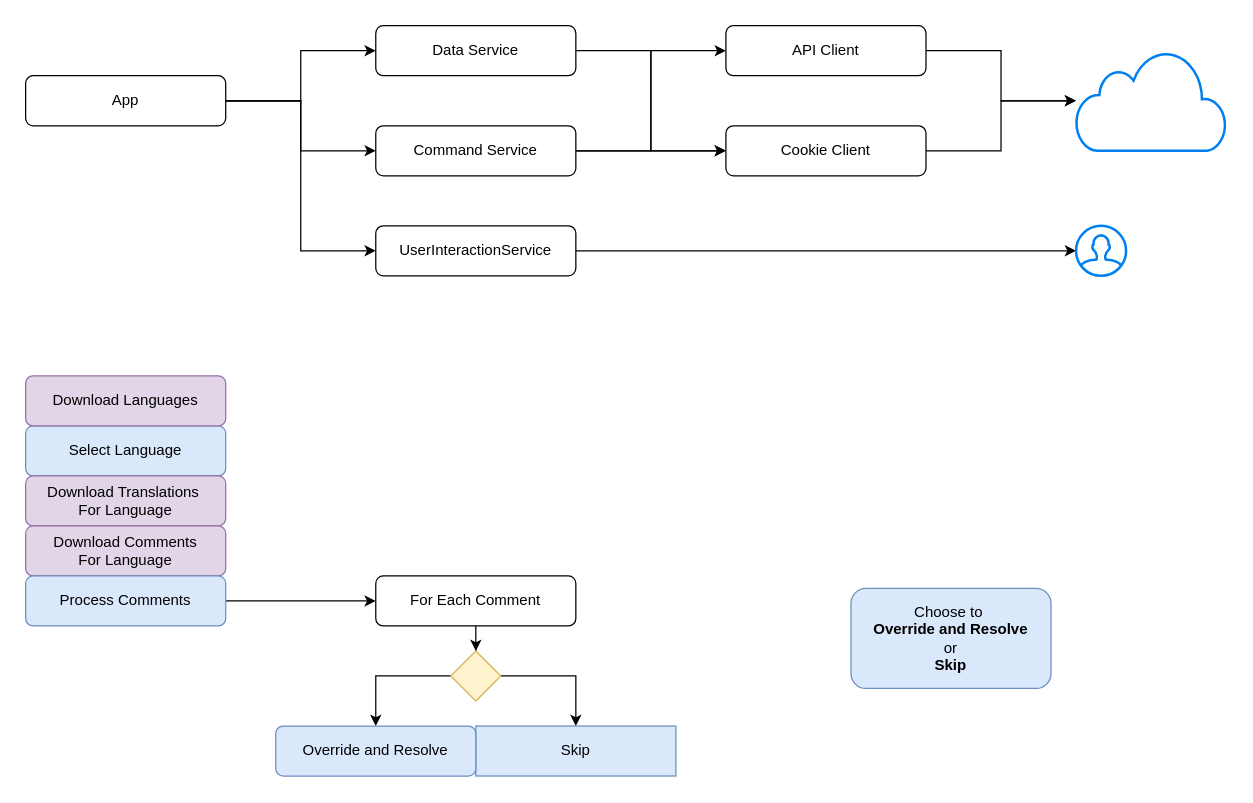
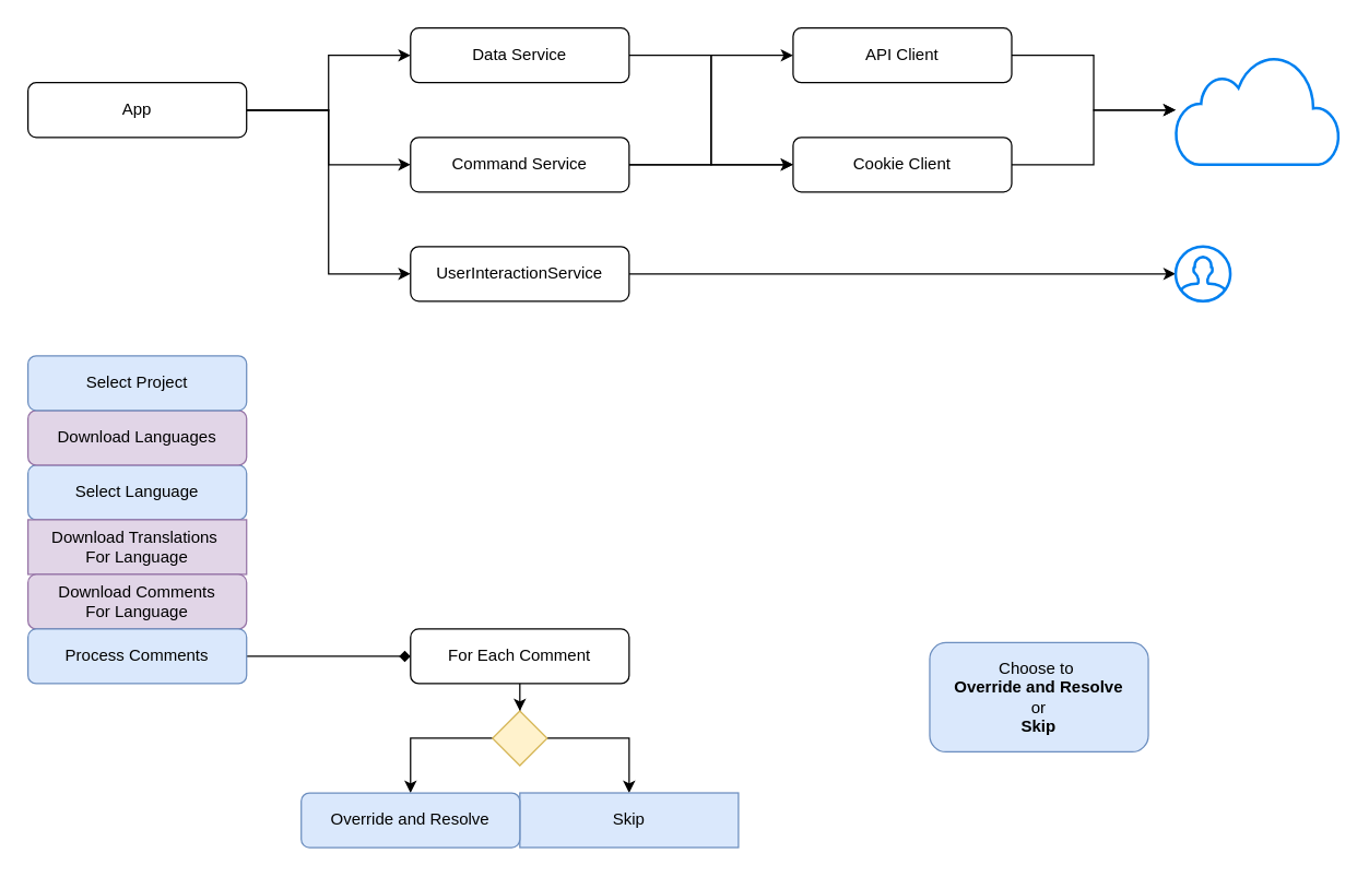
+ <mxCell id="33" value="Select Project" style="rounded=1;whiteSpace=wrap;html=1;fillColor=#dae8fc;strokeColor=#6c8ebf;" vertex="1" parent="1"><mxGeometry x="20" y="260" width="160" height="40" as="geometry" /></mxCell>
- <mxCell id="20" value="Download Translations&amp;nbsp;&lt;div&gt;For Language&lt;/div&gt;" style="rounded=1;whiteSpace=wrap;html=1;fillColor=#e1d5e7;strokeColor=#9673a6;" vertex="1" parent="1"><mxGeometry x="20" y="380" width="160" height="40" as="geometry" /></mxCell>
+ <mxCell id="20" value="Download Translations&amp;nbsp;&lt;div&gt;For Language&lt;/div&gt;" style="whiteSpace=wrap;html=1;fillColor=#e1d5e7;strokeColor=#9673a6;rounded=0;" vertex="1" parent="1"><mxGeometry x="20" y="380" width="160" height="40" as="geometry" /></mxCell>
- <mxCell id="25" style="edgeStyle=orthogonalEdgeStyle;rounded=0;orthogonalLoop=1;jettySize=auto;html=1;exitX=1;exitY=0.5;exitDx=0;exitDy=0;" edge="1" parent="1" source="26" target="23"><mxGeometry relative="1" as="geometry" /></mxCell>
+ <mxCell id="25" style="edgeStyle=orthogonalEdgeStyle;rounded=0;orthogonalLoop=1;jettySize=auto;html=1;exitX=1;exitY=0.5;exitDx=0;exitDy=0;endArrow=diamond;" edge="1" parent="1" source="26" target="23"><mxGeometry relative="1" as="geometry" /></mxCell>
